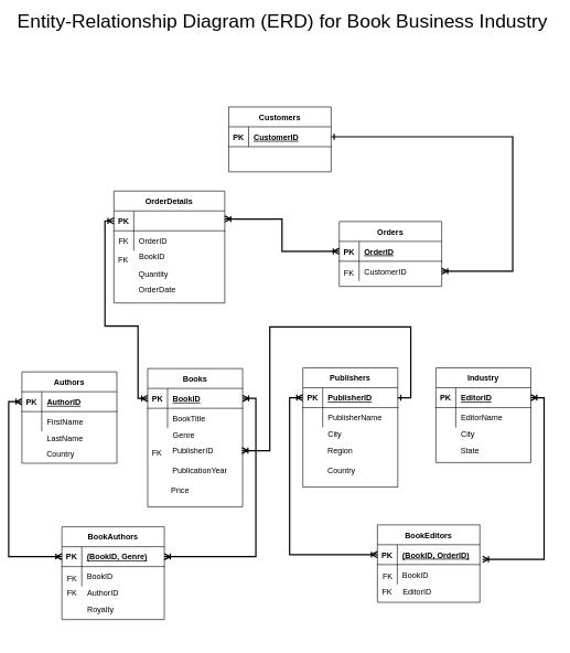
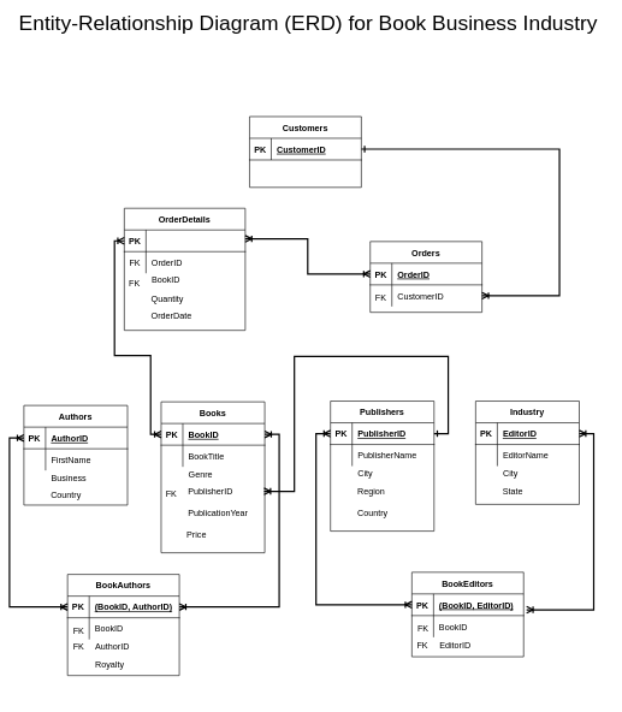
- <mxCell id="12" value="LastName" style="shape=partialRectangle;overflow=hidden;connectable=0;fillColor=none;top=0;left=0;bottom=0;right=0;align=left;spacingLeft=6;" vertex="1" parent="10"><mxGeometry x="17.211" width="126.215" height="30" as="geometry" /></mxCell>
+ <mxCell id="12" value="Business" style="shape=partialRectangle;overflow=hidden;connectable=0;fillColor=none;top=0;left=0;bottom=0;right=0;align=left;spacingLeft=6;" vertex="1" parent="10"><mxGeometry x="17.211" width="126.215" height="30" as="geometry" /></mxCell>
- <mxCell id="78" value="(BookID, OrderID)" style="shape=partialRectangle;overflow=hidden;connectable=0;fillColor=none;top=0;left=0;bottom=0;right=0;align=left;spacingLeft=6;fontStyle=5;" vertex="1" parent="76"><mxGeometry x="30" width="124.74" height="30" as="geometry" /></mxCell>
+ <mxCell id="78" value="(BookID, EditorID)" style="shape=partialRectangle;overflow=hidden;connectable=0;fillColor=none;top=0;left=0;bottom=0;right=0;align=left;spacingLeft=6;fontStyle=5;" vertex="1" parent="76"><mxGeometry x="30" width="124.74" height="30" as="geometry" /></mxCell>
- <mxCell id="133" value="(BookID, Genre)" style="shape=partialRectangle;overflow=hidden;connectable=0;fillColor=none;top=0;left=0;bottom=0;right=0;align=left;spacingLeft=6;fontStyle=5;" vertex="1" parent="131"><mxGeometry x="30" width="124.74" height="30" as="geometry" /></mxCell>
+ <mxCell id="133" value="(BookID, AuthorID)" style="shape=partialRectangle;overflow=hidden;connectable=0;fillColor=none;top=0;left=0;bottom=0;right=0;align=left;spacingLeft=6;fontStyle=5;" vertex="1" parent="131"><mxGeometry x="30" width="124.74" height="30" as="geometry" /></mxCell>
